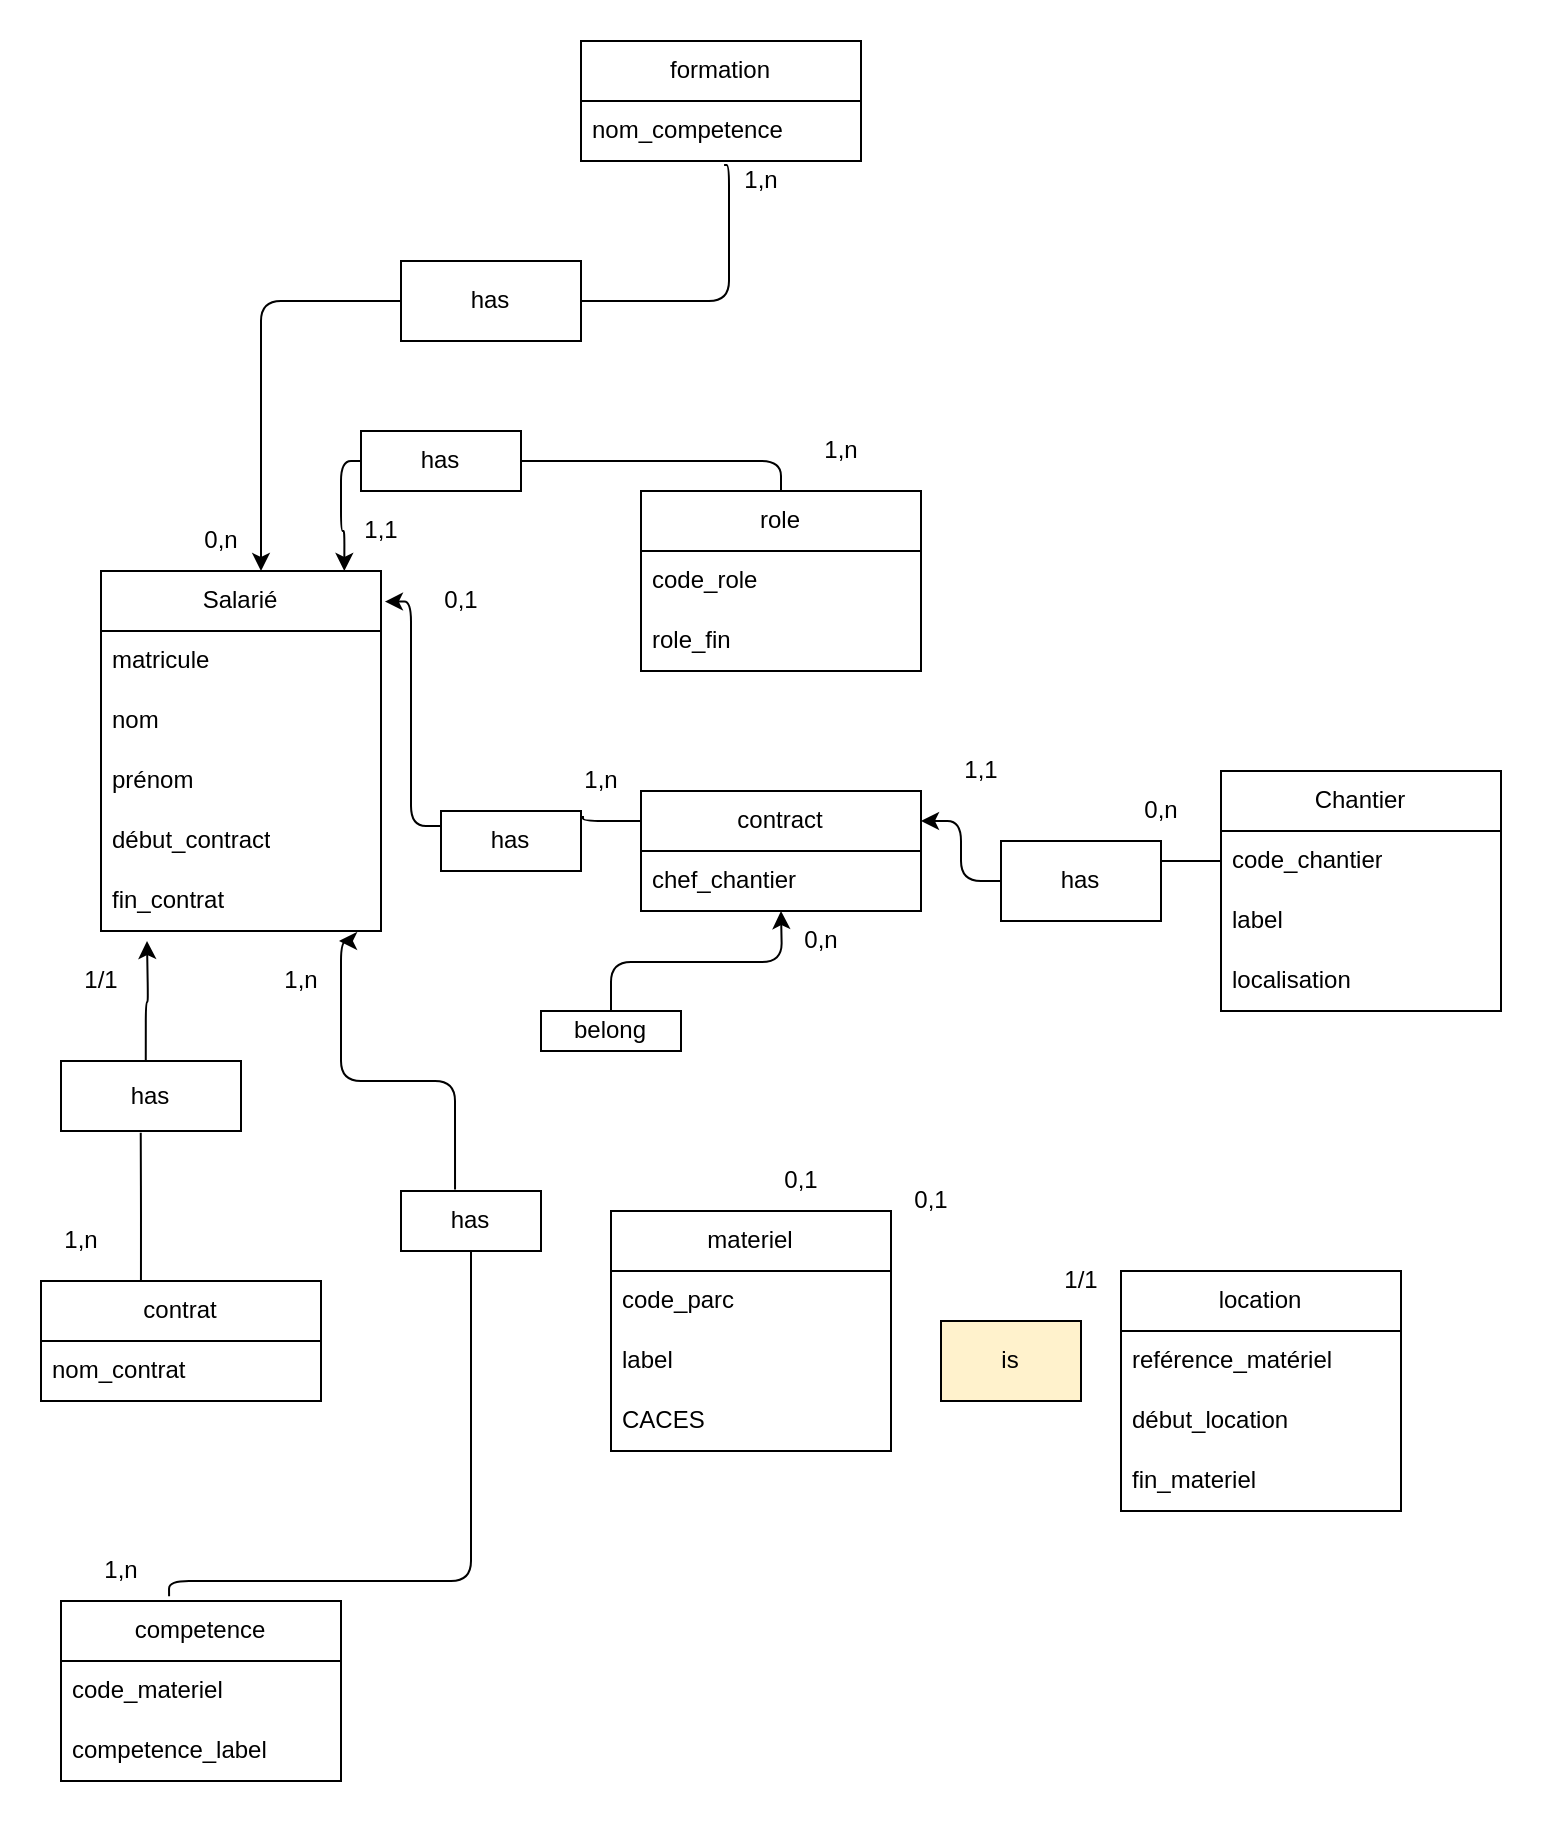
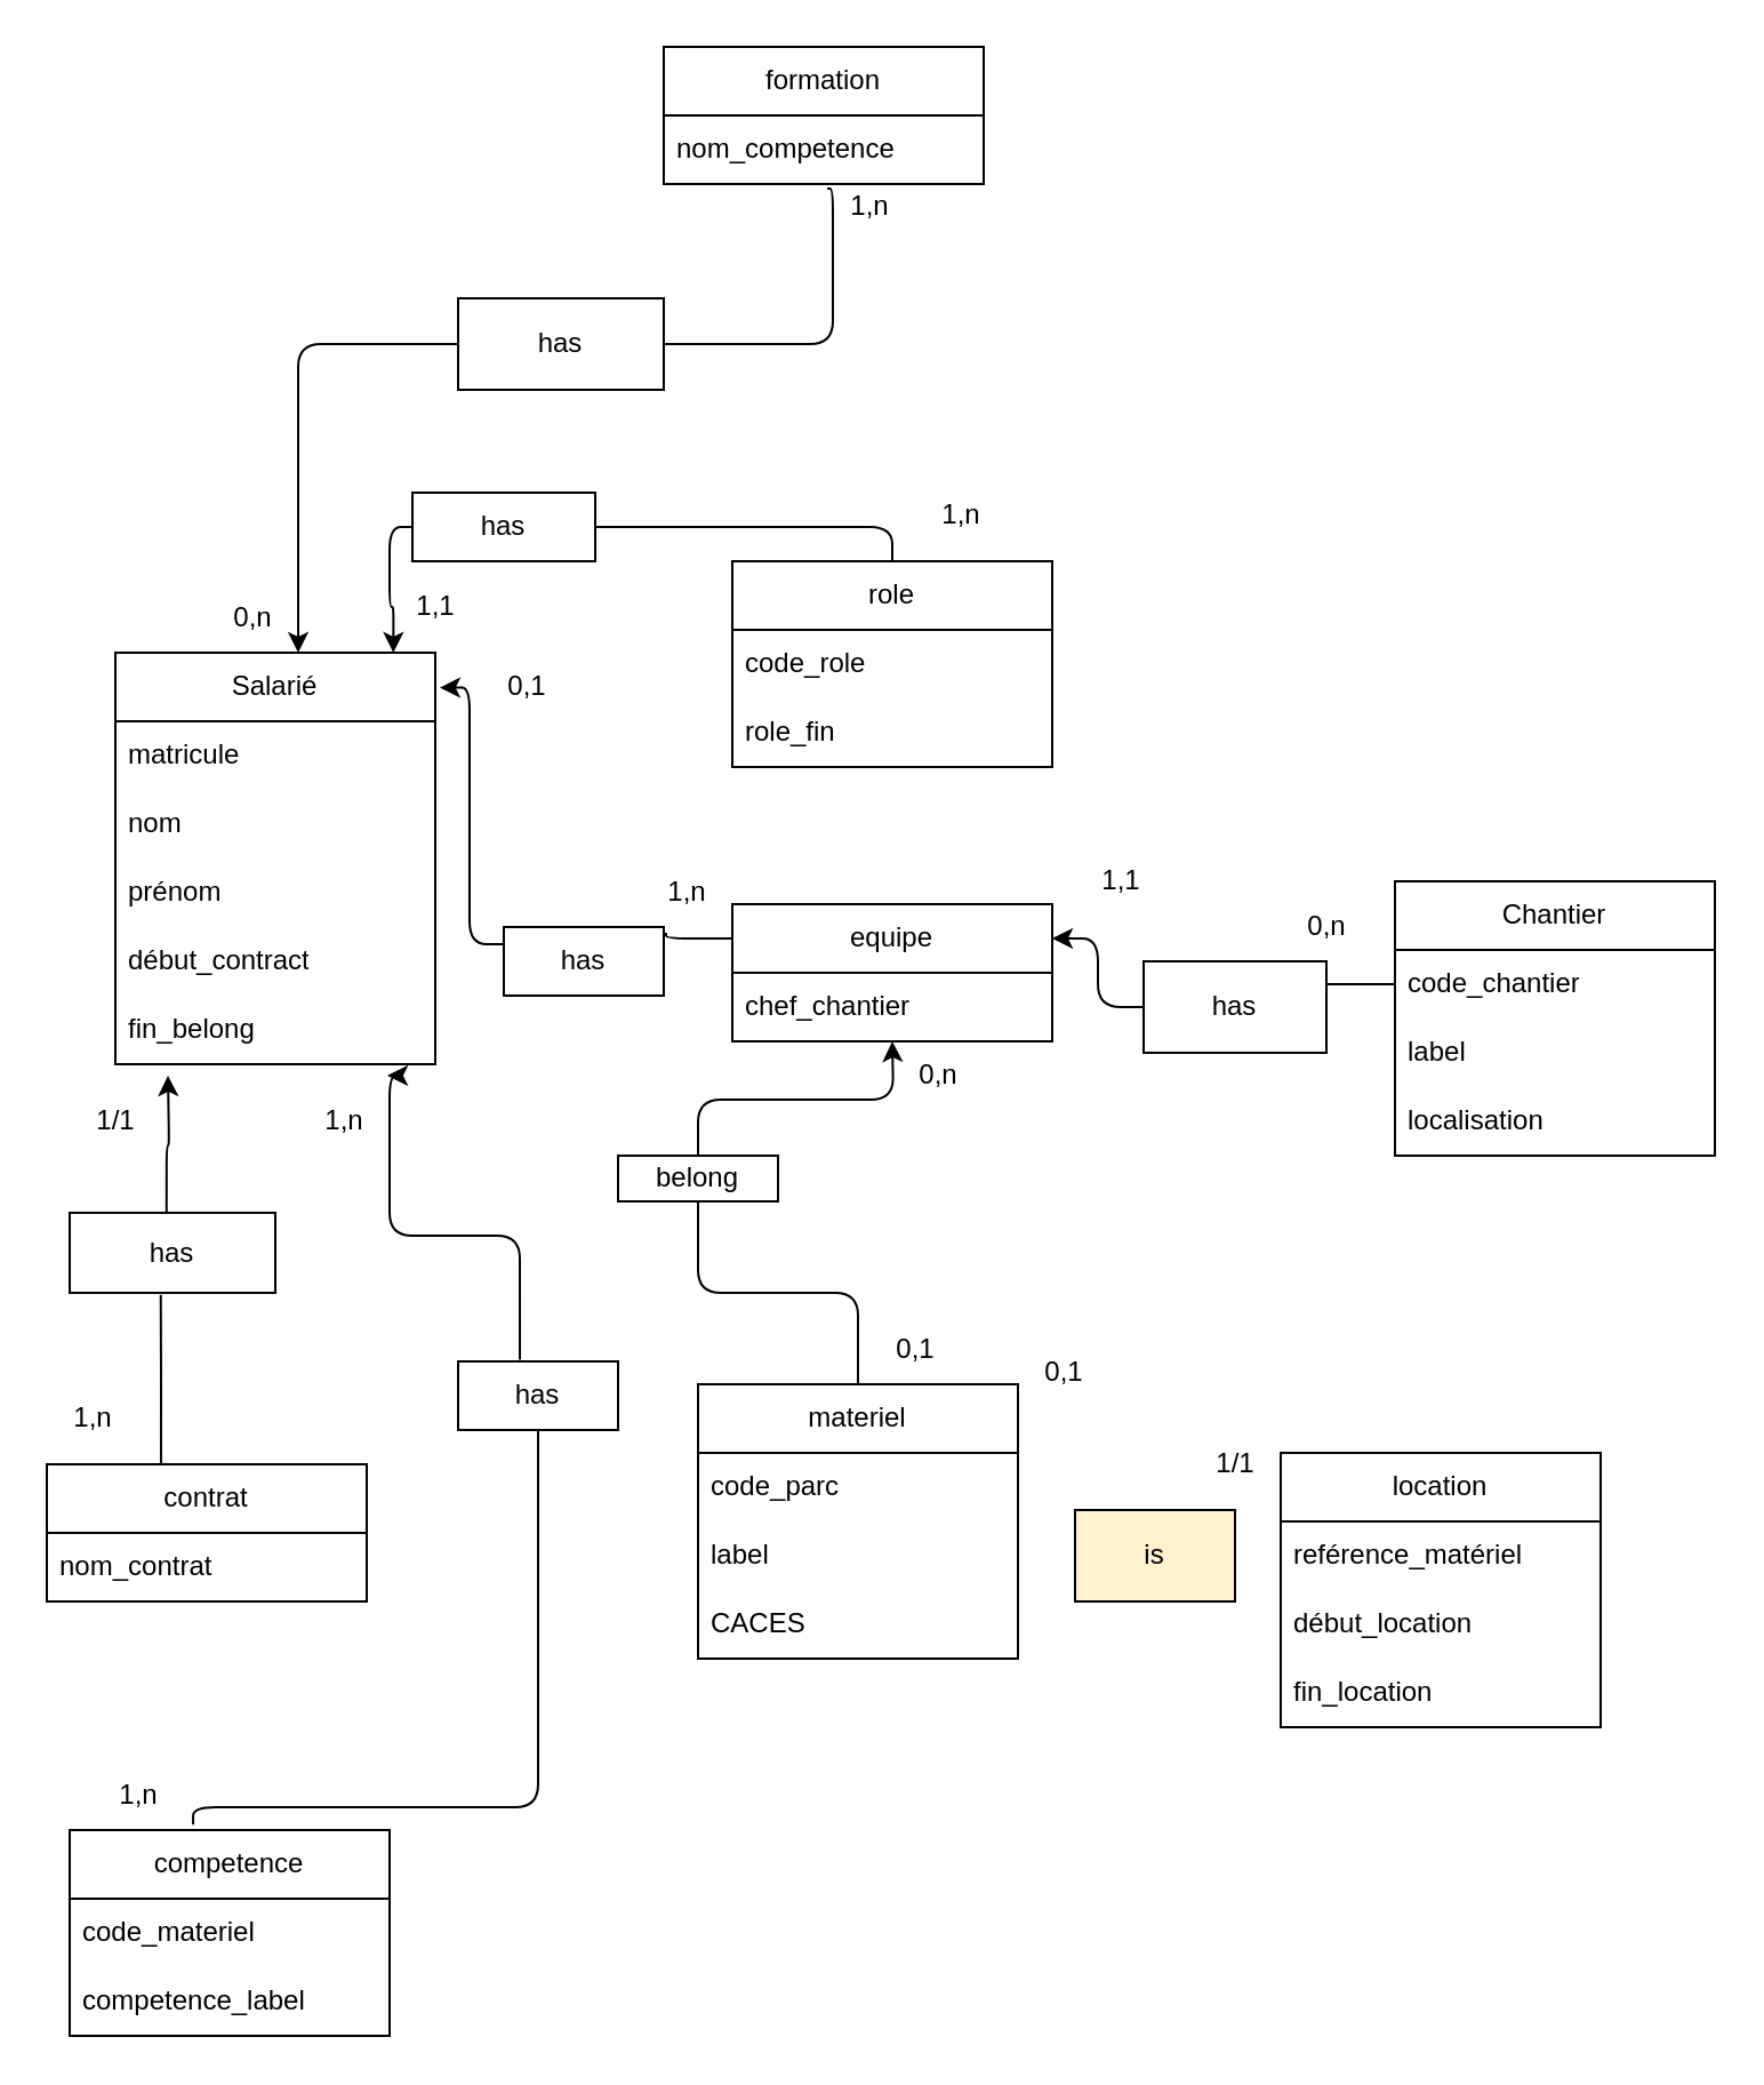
- <mxCell id="22" value="contract" style="swimlane;fontStyle=0;childLayout=stackLayout;horizontal=1;startSize=30;horizontalStack=0;resizeParent=1;resizeParentMax=0;resizeLast=0;collapsible=1;marginBottom=0;whiteSpace=wrap;html=1;" parent="1" vertex="1"><mxGeometry x="320" y="395" width="140" height="60" as="geometry" /></mxCell>
+ <mxCell id="22" value="equipe" style="swimlane;fontStyle=0;childLayout=stackLayout;horizontal=1;startSize=30;horizontalStack=0;resizeParent=1;resizeParentMax=0;resizeLast=0;collapsible=1;marginBottom=0;whiteSpace=wrap;html=1;" parent="1" vertex="1"><mxGeometry x="320" y="395" width="140" height="60" as="geometry" /></mxCell>
- <mxCell id="7" value="fin_contrat" style="text;strokeColor=none;fillColor=none;align=left;verticalAlign=middle;spacingLeft=4;spacingRight=4;overflow=hidden;points=[[0,0.5],[1,0.5]];portConstraint=eastwest;rotatable=0;whiteSpace=wrap;html=1;" parent="2" vertex="1"><mxGeometry y="150" width="140" height="30" as="geometry" /></mxCell>
+ <mxCell id="7" value="fin_belong" style="text;strokeColor=none;fillColor=none;align=left;verticalAlign=middle;spacingLeft=4;spacingRight=4;overflow=hidden;points=[[0,0.5],[1,0.5]];portConstraint=eastwest;rotatable=0;whiteSpace=wrap;html=1;" parent="2" vertex="1"><mxGeometry y="150" width="140" height="30" as="geometry" /></mxCell>
+ <mxCell id="30" value="" style="endArrow=none;html=1;exitX=0.5;exitY=0;exitDx=0;exitDy=0;edgeStyle=orthogonalEdgeStyle;" parent="1" source="12" target="31" edge="1"><mxGeometry width="50" height="50" relative="1" as="geometry"><mxPoint x="250" y="585" as="sourcePoint" /><mxPoint x="390" y="455" as="targetPoint" /></mxGeometry></mxCell>
- <mxCell id="52" value="fin_materiel" style="text;strokeColor=none;fillColor=none;align=left;verticalAlign=middle;spacingLeft=4;spacingRight=4;overflow=hidden;points=[[0,0.5],[1,0.5]];portConstraint=eastwest;rotatable=0;whiteSpace=wrap;html=1;" parent="49" vertex="1"><mxGeometry y="90" width="140" height="30" as="geometry" /></mxCell>
+ <mxCell id="52" value="fin_location" style="text;strokeColor=none;fillColor=none;align=left;verticalAlign=middle;spacingLeft=4;spacingRight=4;overflow=hidden;points=[[0,0.5],[1,0.5]];portConstraint=eastwest;rotatable=0;whiteSpace=wrap;html=1;" parent="49" vertex="1"><mxGeometry y="90" width="140" height="30" as="geometry" /></mxCell>
